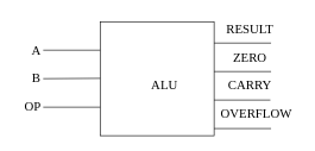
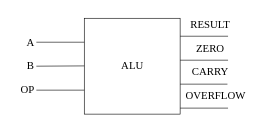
- <mxCell id="17" value="&lt;font face=&quot;Times New Roman&quot;&gt;&lt;span style=&quot;font-size: 18px;&quot;&gt;ALU&lt;/span&gt;&lt;/font&gt;" style="text;html=1;align=center;verticalAlign=middle;resizable=0;points=[];autosize=1;strokeColor=none;fillColor=none;fontFamily=Architects Daughter;fontSource=https%3A%2F%2Ffonts.googleapis.com%2Fcss%3Ffamily%3DArchitects%2BDaughter;" vertex="1" parent="1"><mxGeometry x="200" y="100" width="60" height="40" as="geometry" /></mxCell>
+ <mxCell id="17" value="&lt;font face=&quot;Times New Roman&quot;&gt;&lt;span style=&quot;font-size: 18px;&quot;&gt;ALU&lt;/span&gt;&lt;/font&gt;" style="text;html=1;align=center;verticalAlign=middle;resizable=0;points=[];autosize=1;strokeColor=none;fillColor=none;fontFamily=Architects Daughter;fontSource=https%3A%2F%2Ffonts.googleapis.com%2Fcss%3Ffamily%3DArchitects%2BDaughter;" vertex="1" parent="1"><mxGeometry x="190" y="90" width="60" height="40" as="geometry" /></mxCell>
